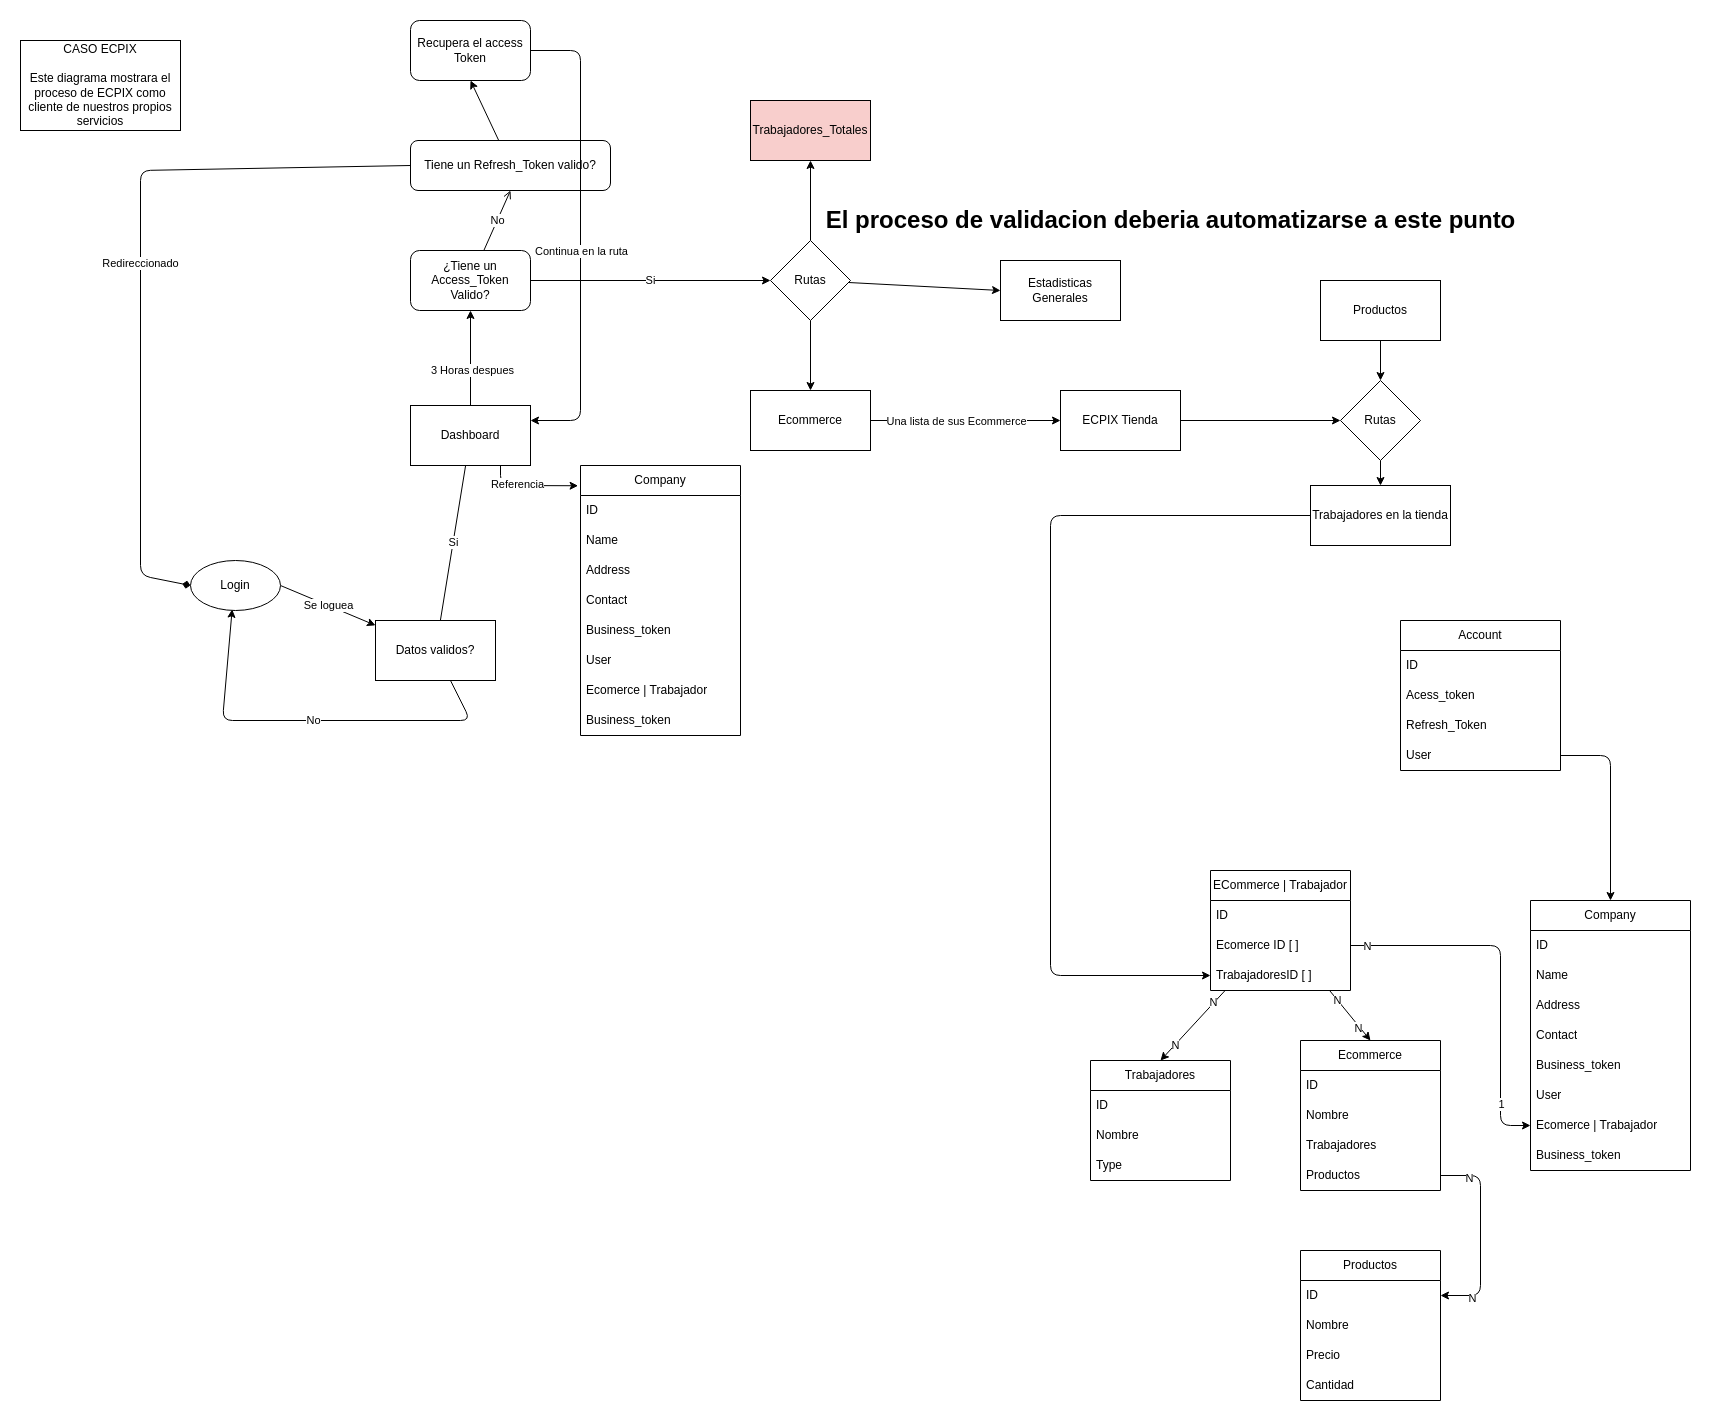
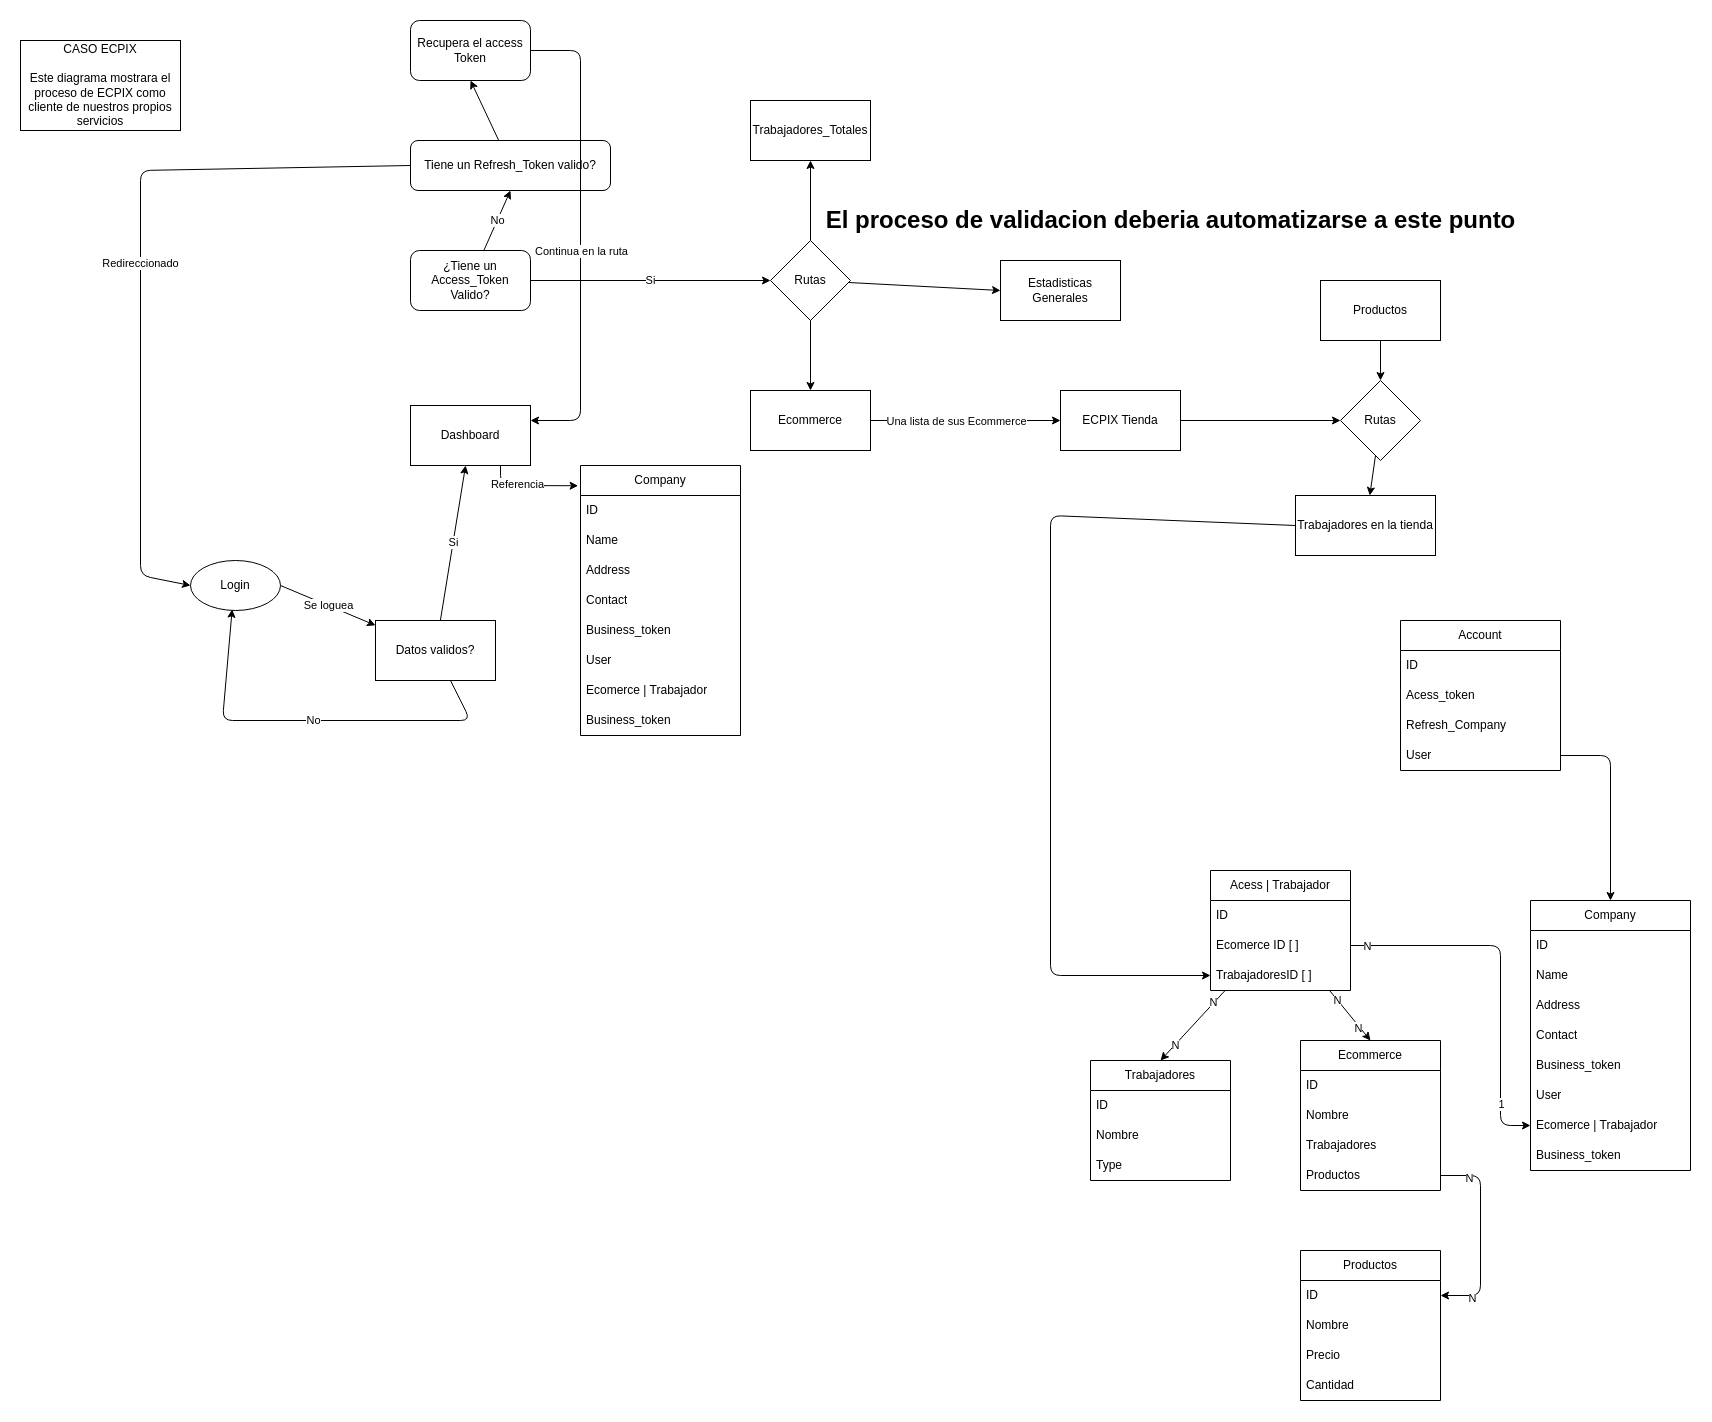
- <mxCell id="16" value="Trabajadores_Totales" style="rounded=0;whiteSpace=wrap;html=1;fillColor=#f8cecc;" vertex="1" parent="1"><mxGeometry x="750" y="100" width="120" height="60" as="geometry" /></mxCell>
+ <mxCell id="16" value="Trabajadores_Totales" style="rounded=0;whiteSpace=wrap;html=1;" vertex="1" parent="1"><mxGeometry x="750" y="100" width="120" height="60" as="geometry" /></mxCell>
- <mxCell id="50" value="No" style="edgeStyle=none;html=1;entryX=0.5;entryY=1;entryDx=0;entryDy=0;endArrow=open;" edge="1" parent="1" source="52" target="54"><mxGeometry relative="1" as="geometry"><mxPoint x="470" y="190" as="targetPoint" /><mxPoint as="offset" /></mxGeometry></mxCell>
+ <mxCell id="50" value="No" style="edgeStyle=none;html=1;entryX=0.5;entryY=1;entryDx=0;entryDy=0;" edge="1" parent="1" source="52" target="54"><mxGeometry relative="1" as="geometry"><mxPoint x="470" y="190" as="targetPoint" /><mxPoint as="offset" /></mxGeometry></mxCell>
- <mxCell id="7" style="edgeStyle=none;html=1;entryX=0.5;entryY=1;entryDx=0;entryDy=0;" edge="1" parent="1" source="11" target="52"><mxGeometry relative="1" as="geometry" /></mxCell>
- <mxCell id="8" value="3 Horas despues" style="edgeLabel;html=1;align=center;verticalAlign=middle;resizable=0;points=[];" vertex="1" connectable="0" parent="7"><mxGeometry x="-0.242" y="-1" relative="1" as="geometry"><mxPoint as="offset" /></mxGeometry></mxCell>
- <mxCell id="5" value="Si" style="edgeStyle=none;html=1;endArrow=none;" edge="1" parent="1" source="6" target="11"><mxGeometry relative="1" as="geometry" /></mxCell>
+ <mxCell id="5" value="Si" style="edgeStyle=none;html=1;" edge="1" parent="1" source="6" target="11"><mxGeometry relative="1" as="geometry" /></mxCell>
- <mxCell id="61" value="Trabajadores en la tienda" style="whiteSpace=wrap;html=1;rounded=0;" vertex="1" parent="1"><mxGeometry x="1310" y="485" width="140" height="60" as="geometry" /></mxCell>
+ <mxCell id="61" value="Trabajadores en la tienda" style="whiteSpace=wrap;html=1;rounded=0;" vertex="1" parent="1"><mxGeometry x="1295" y="495" width="140" height="60" as="geometry" /></mxCell>
- <mxCell id="49" value="Redireccionado" style="edgeStyle=none;html=1;entryX=0;entryY=0.5;entryDx=0;entryDy=0;exitX=0;exitY=0.5;exitDx=0;exitDy=0;endArrow=diamond;" edge="1" parent="1" source="54" target="48"><mxGeometry relative="1" as="geometry"><mxPoint x="470" y="170" as="targetPoint" /><Array as="points"><mxPoint x="140" y="170" /><mxPoint x="140" y="575" /></Array></mxGeometry></mxCell>
+ <mxCell id="49" value="Redireccionado" style="edgeStyle=none;html=1;entryX=0;entryY=0.5;entryDx=0;entryDy=0;exitX=0;exitY=0.5;exitDx=0;exitDy=0;" edge="1" parent="1" source="54" target="48"><mxGeometry relative="1" as="geometry"><mxPoint x="470" y="170" as="targetPoint" /><Array as="points"><mxPoint x="140" y="170" /><mxPoint x="140" y="575" /></Array></mxGeometry></mxCell>
- <mxCell id="28" value="Refresh_Token" style="text;strokeColor=none;fillColor=none;align=left;verticalAlign=middle;spacingLeft=4;spacingRight=4;overflow=hidden;points=[[0,0.5],[1,0.5]];portConstraint=eastwest;rotatable=0;whiteSpace=wrap;html=1;" vertex="1" parent="25"><mxGeometry y="90" width="160" height="30" as="geometry" /></mxCell>
+ <mxCell id="28" value="Refresh_Company" style="text;strokeColor=none;fillColor=none;align=left;verticalAlign=middle;spacingLeft=4;spacingRight=4;overflow=hidden;points=[[0,0.5],[1,0.5]];portConstraint=eastwest;rotatable=0;whiteSpace=wrap;html=1;" vertex="1" parent="25"><mxGeometry y="90" width="160" height="30" as="geometry" /></mxCell>
- <mxCell id="44" value="ECommerce | Trabajador" style="swimlane;fontStyle=0;childLayout=stackLayout;horizontal=1;startSize=30;horizontalStack=0;resizeParent=1;resizeParentMax=0;resizeLast=0;collapsible=1;marginBottom=0;whiteSpace=wrap;html=1;" vertex="1" parent="1"><mxGeometry x="1210" y="870" width="140" height="120" as="geometry" /></mxCell>
+ <mxCell id="44" value="Acess | Trabajador" style="swimlane;fontStyle=0;childLayout=stackLayout;horizontal=1;startSize=30;horizontalStack=0;resizeParent=1;resizeParentMax=0;resizeLast=0;collapsible=1;marginBottom=0;whiteSpace=wrap;html=1;" vertex="1" parent="1"><mxGeometry x="1210" y="870" width="140" height="120" as="geometry" /></mxCell>
